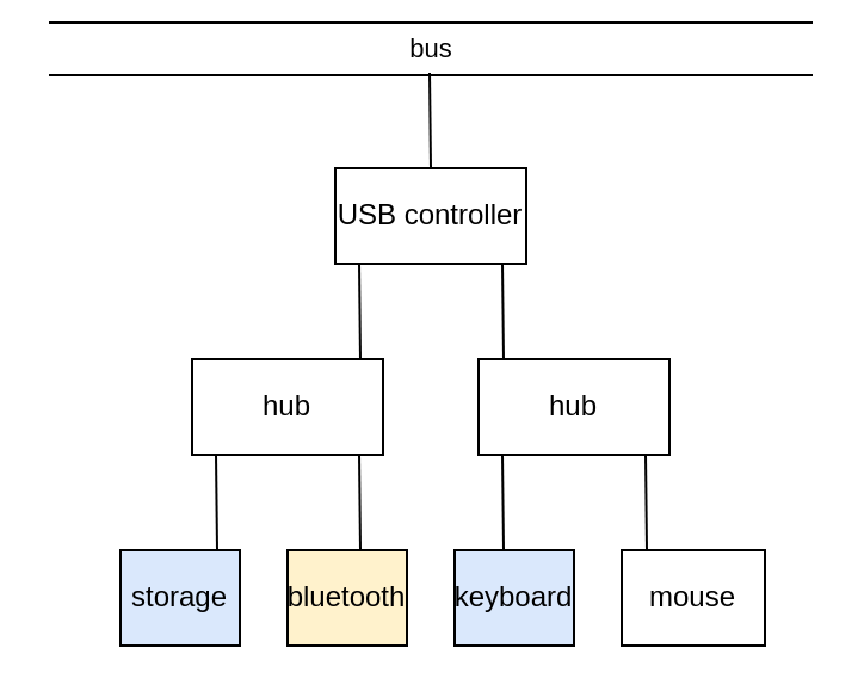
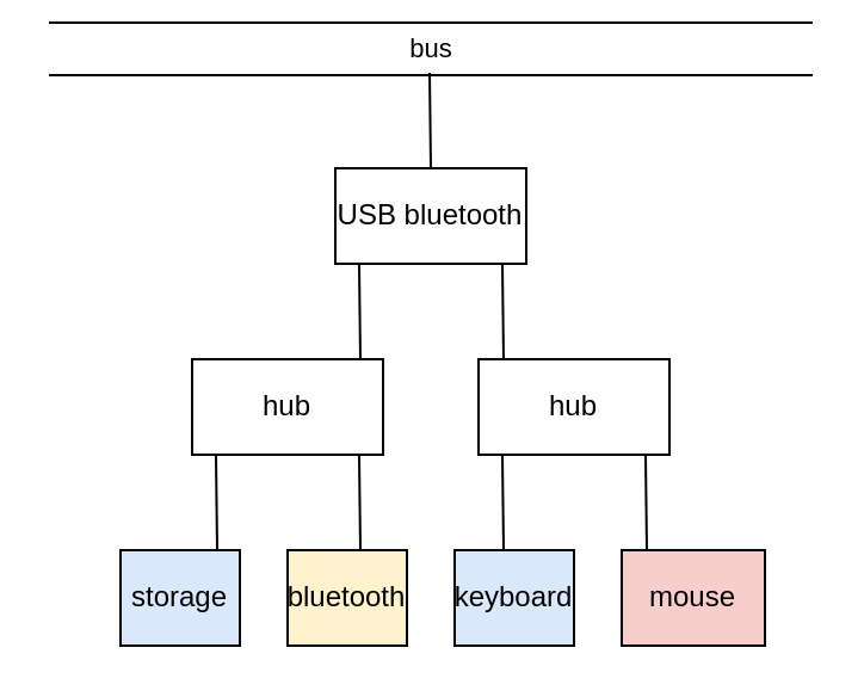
- <mxCell id="3" value="USB controller" style="rounded=0;whiteSpace=wrap;html=1;" vertex="1" parent="1"><mxGeometry x="140" y="70" width="80" height="40" as="geometry" /></mxCell>
+ <mxCell id="3" value="USB bluetooth" style="rounded=0;whiteSpace=wrap;html=1;" vertex="1" parent="1"><mxGeometry x="140" y="70" width="80" height="40" as="geometry" /></mxCell>
- <mxCell id="7" value="mouse" style="rounded=0;whiteSpace=wrap;html=1;" vertex="1" parent="1"><mxGeometry x="260" y="230" width="60" height="40" as="geometry" /></mxCell>
+ <mxCell id="7" value="mouse" style="rounded=0;whiteSpace=wrap;html=1;fillColor=#f8cecc;" vertex="1" parent="1"><mxGeometry x="260" y="230" width="60" height="40" as="geometry" /></mxCell>
